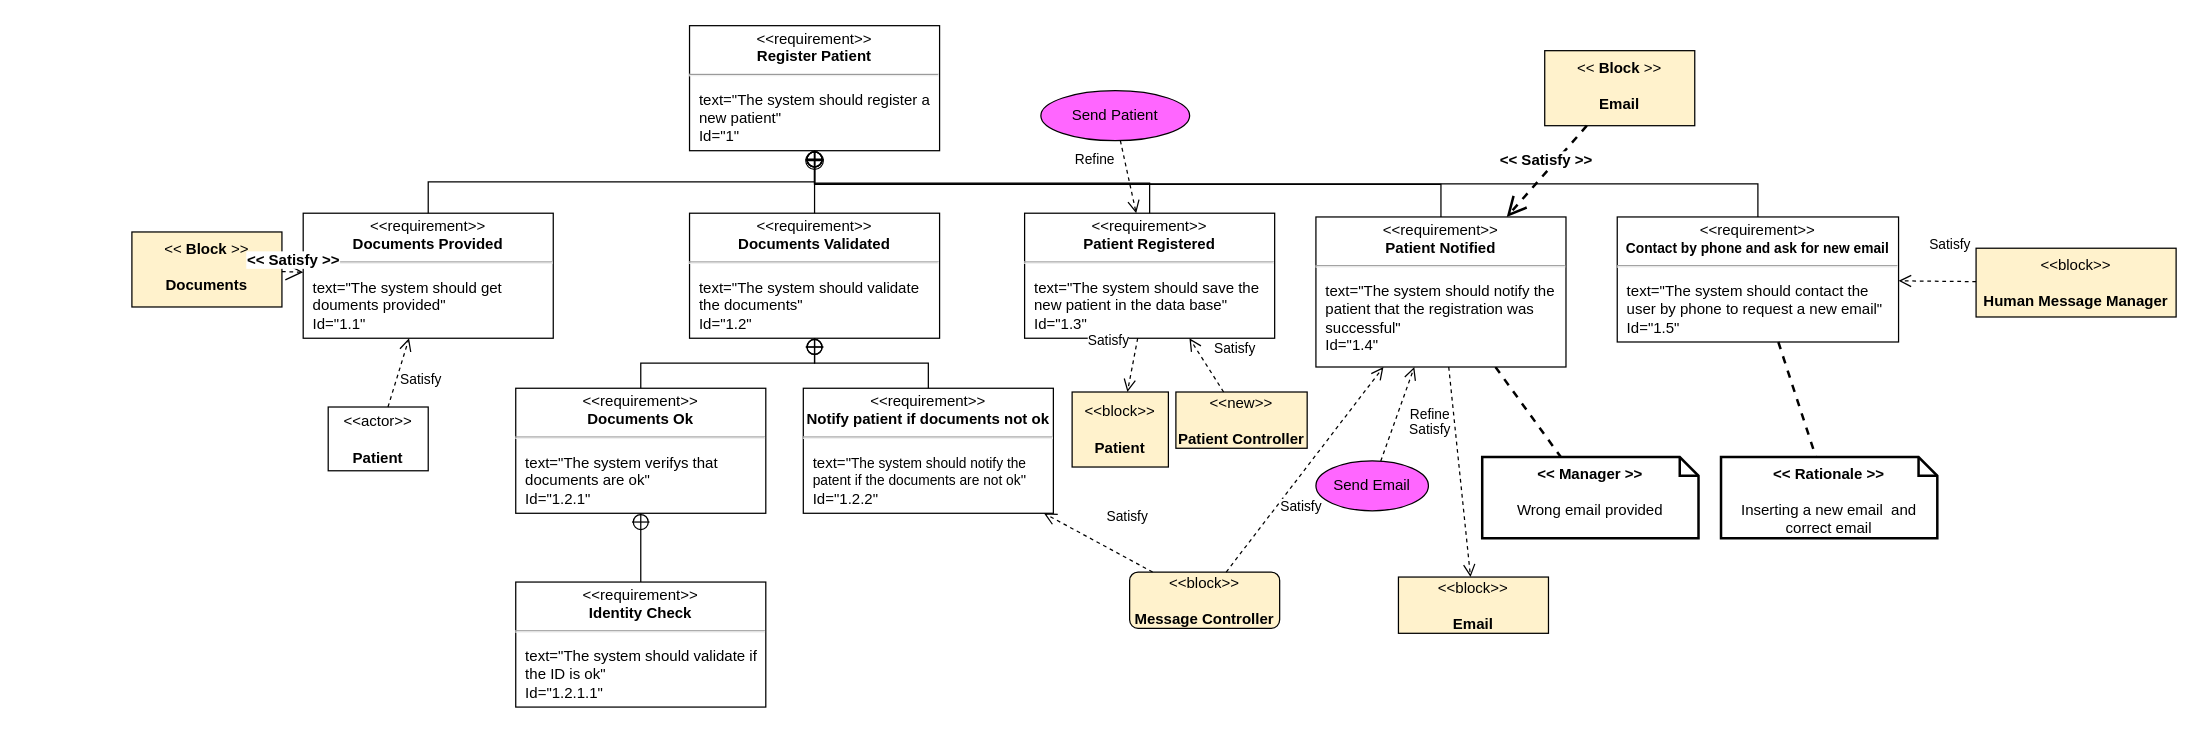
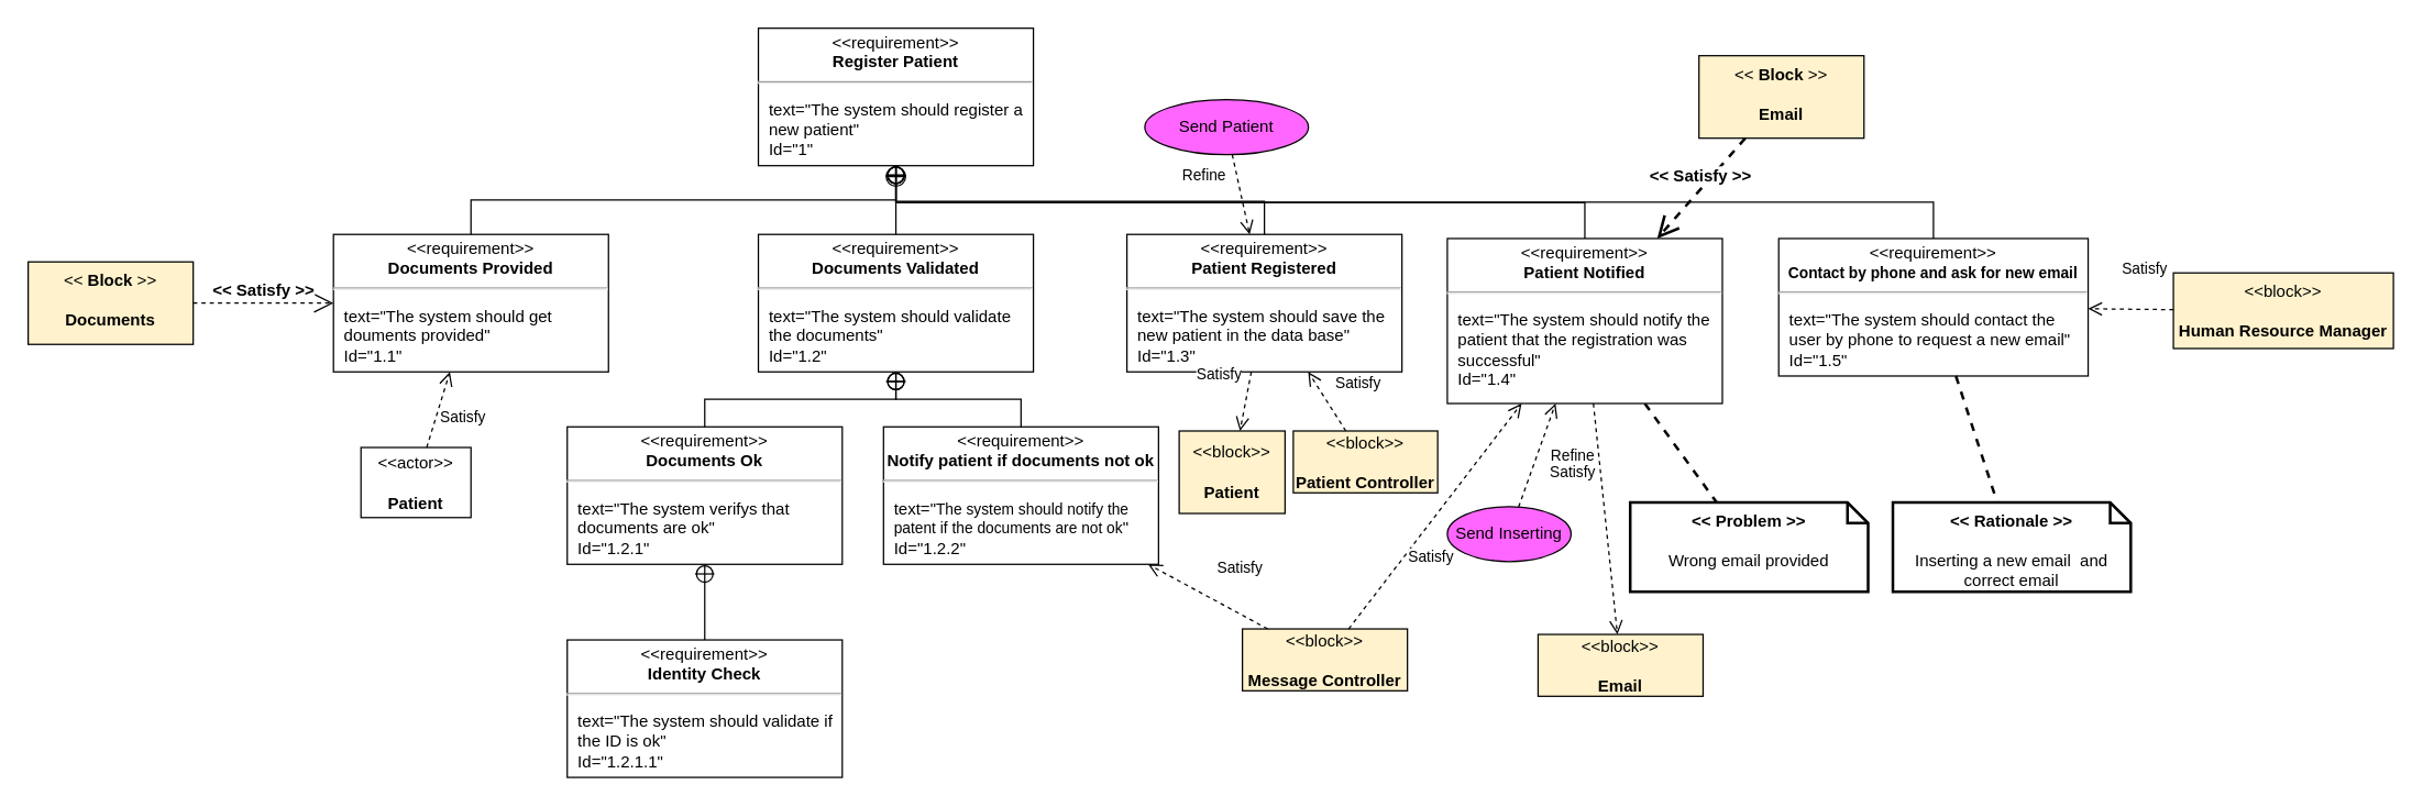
- <mxCell id="27" value="&amp;lt;&amp;lt; &lt;b&gt;Block &lt;/b&gt;&amp;gt;&amp;gt;&lt;div&gt;&lt;br&gt;&lt;b&gt;Documents&lt;/b&gt;&lt;/div&gt;" style="shape=rect;html=1;whiteSpace=wrap;align=center;verticalAlign=top;fillColor=#FFF2CC;" parent="1" vertex="1"><mxGeometry x="105" y="185" width="120" height="60" as="geometry" /></mxCell>
+ <mxCell id="27" value="&amp;lt;&amp;lt; &lt;b&gt;Block &lt;/b&gt;&amp;gt;&amp;gt;&lt;div&gt;&lt;br&gt;&lt;b&gt;Documents&lt;/b&gt;&lt;/div&gt;" style="shape=rect;html=1;whiteSpace=wrap;align=center;verticalAlign=top;fillColor=#FFF2CC;" parent="1" vertex="1"><mxGeometry x="20" y="190" width="120" height="60" as="geometry" /></mxCell>
- <mxCell id="14" value="&amp;lt;&amp;lt;block&amp;gt;&amp;gt;&lt;br&gt;&lt;br&gt;&lt;b&gt;Human Message Manager&lt;/b&gt;" style="html=1;align=center;verticalAlign=middle;dashed=0;whiteSpace=wrap;fillColor=#FFF2CC;" parent="1" vertex="1"><mxGeometry x="1580" y="198" width="160" height="55" as="geometry" /></mxCell>
+ <mxCell id="14" value="&amp;lt;&amp;lt;block&amp;gt;&amp;gt;&lt;br&gt;&lt;br&gt;&lt;b&gt;Human Resource Manager&lt;/b&gt;" style="html=1;align=center;verticalAlign=middle;dashed=0;whiteSpace=wrap;fillColor=#FFF2CC;" parent="1" vertex="1"><mxGeometry x="1580" y="198" width="160" height="55" as="geometry" /></mxCell>
- <mxCell id="37" value="&amp;lt;&amp;lt;new&amp;gt;&amp;gt;&lt;br&gt;&lt;br&gt;&lt;b&gt;Patient Controller&lt;/b&gt;" style="html=1;align=center;verticalAlign=middle;dashed=0;whiteSpace=wrap;fillColor=#FFF2CC;" vertex="1" parent="1"><mxGeometry x="940" y="313" width="105" height="45" as="geometry" /></mxCell>
+ <mxCell id="37" value="&amp;lt;&amp;lt;block&amp;gt;&amp;gt;&lt;br&gt;&lt;br&gt;&lt;b&gt;Patient Controller&lt;/b&gt;" style="html=1;align=center;verticalAlign=middle;dashed=0;whiteSpace=wrap;fillColor=#FFF2CC;" vertex="1" parent="1"><mxGeometry x="940" y="313" width="105" height="45" as="geometry" /></mxCell>
- <mxCell id="31" value="&lt;span style=&quot;background-color: initial;&quot;&gt;&lt;b&gt;&amp;lt;&amp;lt; Manager &amp;gt;&amp;gt;&lt;/b&gt;&lt;/span&gt;&lt;div&gt;&lt;div style=&quot;font-weight: bold; text-align: left;&quot;&gt;&lt;br&gt;&lt;/div&gt;&lt;div style=&quot;&quot;&gt;Wrong email provided&lt;/div&gt;&lt;/div&gt;" style="shape=note;size=15;align=center;spacingLeft=0;html=1;whiteSpace=wrap;verticalAlign=top;strokeWidth=2;" parent="1" vertex="1"><mxGeometry x="1185" y="365" width="173" height="65" as="geometry" /></mxCell>
+ <mxCell id="31" value="&lt;span style=&quot;background-color: initial;&quot;&gt;&lt;b&gt;&amp;lt;&amp;lt; Problem &amp;gt;&amp;gt;&lt;/b&gt;&lt;/span&gt;&lt;div&gt;&lt;div style=&quot;font-weight: bold; text-align: left;&quot;&gt;&lt;br&gt;&lt;/div&gt;&lt;div style=&quot;&quot;&gt;Wrong email provided&lt;/div&gt;&lt;/div&gt;" style="shape=note;size=15;align=center;spacingLeft=0;html=1;whiteSpace=wrap;verticalAlign=top;strokeWidth=2;" parent="1" vertex="1"><mxGeometry x="1185" y="365" width="173" height="65" as="geometry" /></mxCell>
- <mxCell id="25" value="Send Email" style="ellipse;whiteSpace=wrap;html=1;fillColor=#FF66FF;" parent="1" vertex="1"><mxGeometry x="1052" y="368" width="90" height="40" as="geometry" /></mxCell>
+ <mxCell id="25" value="Send Inserting" style="ellipse;whiteSpace=wrap;html=1;fillColor=#FF66FF;" parent="1" vertex="1"><mxGeometry x="1052" y="368" width="90" height="40" as="geometry" /></mxCell>
- <mxCell id="13" value="&amp;lt;&amp;lt;block&amp;gt;&amp;gt;&lt;br&gt;&lt;br&gt;&lt;b&gt;Message Controller&lt;/b&gt;" style="html=1;align=center;verticalAlign=middle;dashed=0;whiteSpace=wrap;fillColor=#FFF2CC;rounded=1;" parent="1" vertex="1"><mxGeometry x="903" y="457" width="120" height="45" as="geometry" /></mxCell>
+ <mxCell id="13" value="&amp;lt;&amp;lt;block&amp;gt;&amp;gt;&lt;br&gt;&lt;br&gt;&lt;b&gt;Message Controller&lt;/b&gt;" style="html=1;align=center;verticalAlign=middle;dashed=0;whiteSpace=wrap;fillColor=#FFF2CC;" parent="1" vertex="1"><mxGeometry x="903" y="457" width="120" height="45" as="geometry" /></mxCell>
